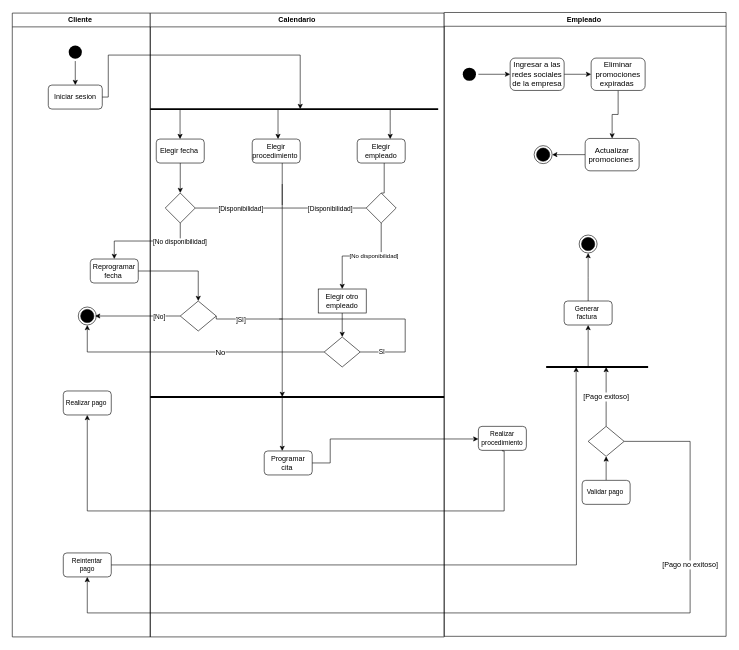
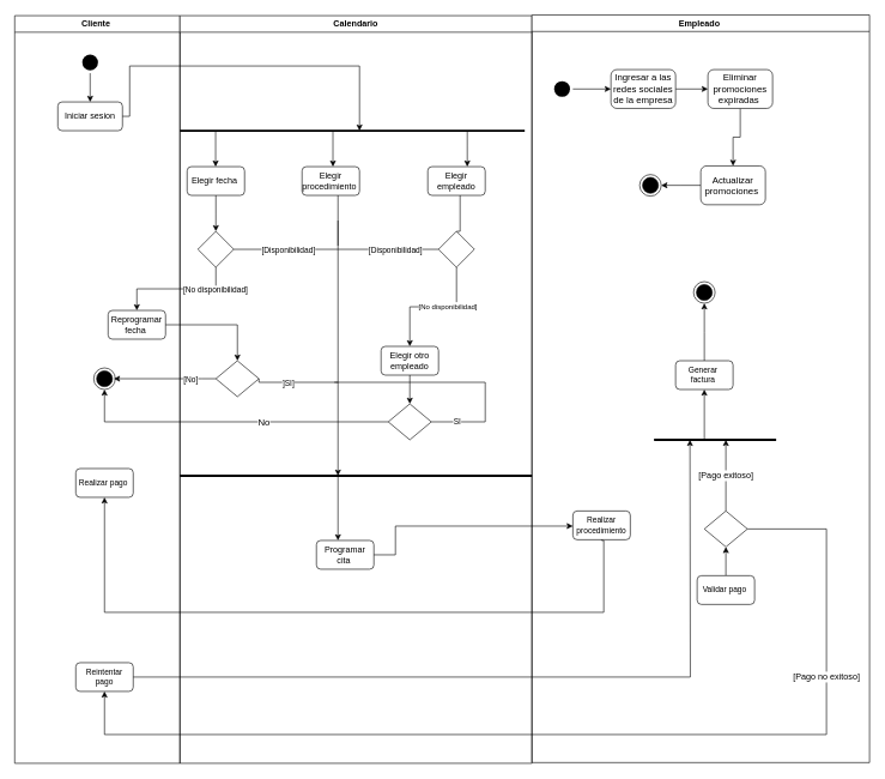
- <mxCell id="30" value="Elegir otro empleado" style="whiteSpace=wrap;html=1;strokeColor=#000000;rounded=0;" vertex="1" parent="10"><mxGeometry x="280" y="460" width="80" height="40" as="geometry" /></mxCell>
+ <mxCell id="30" value="Elegir otro empleado" style="rounded=1;whiteSpace=wrap;html=1;strokeColor=#000000;" vertex="1" parent="10"><mxGeometry x="280" y="460" width="80" height="40" as="geometry" /></mxCell>
